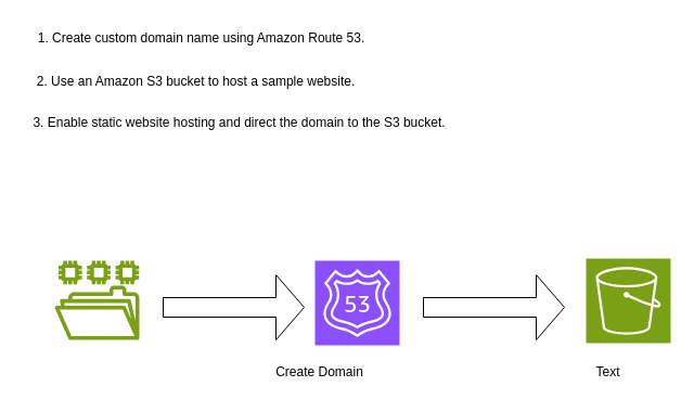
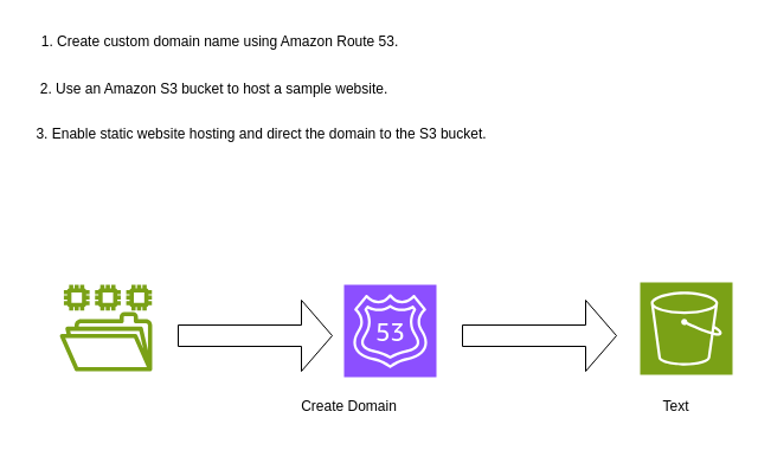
- <mxCell id="8" value="Text" style="text;html=1;align=center;verticalAlign=middle;resizable=0;points=[];autosize=1;strokeColor=none;fillColor=none;" vertex="1" parent="1"><mxGeometry x="535" y="328" width="50" height="30" as="geometry" /></mxCell>
+ <mxCell id="8" value="Text" style="text;html=1;align=center;verticalAlign=middle;resizable=0;points=[];autosize=1;strokeColor=none;fillColor=none;" vertex="1" parent="1"><mxGeometry x="545" y="328" width="50" height="30" as="geometry" /></mxCell>
